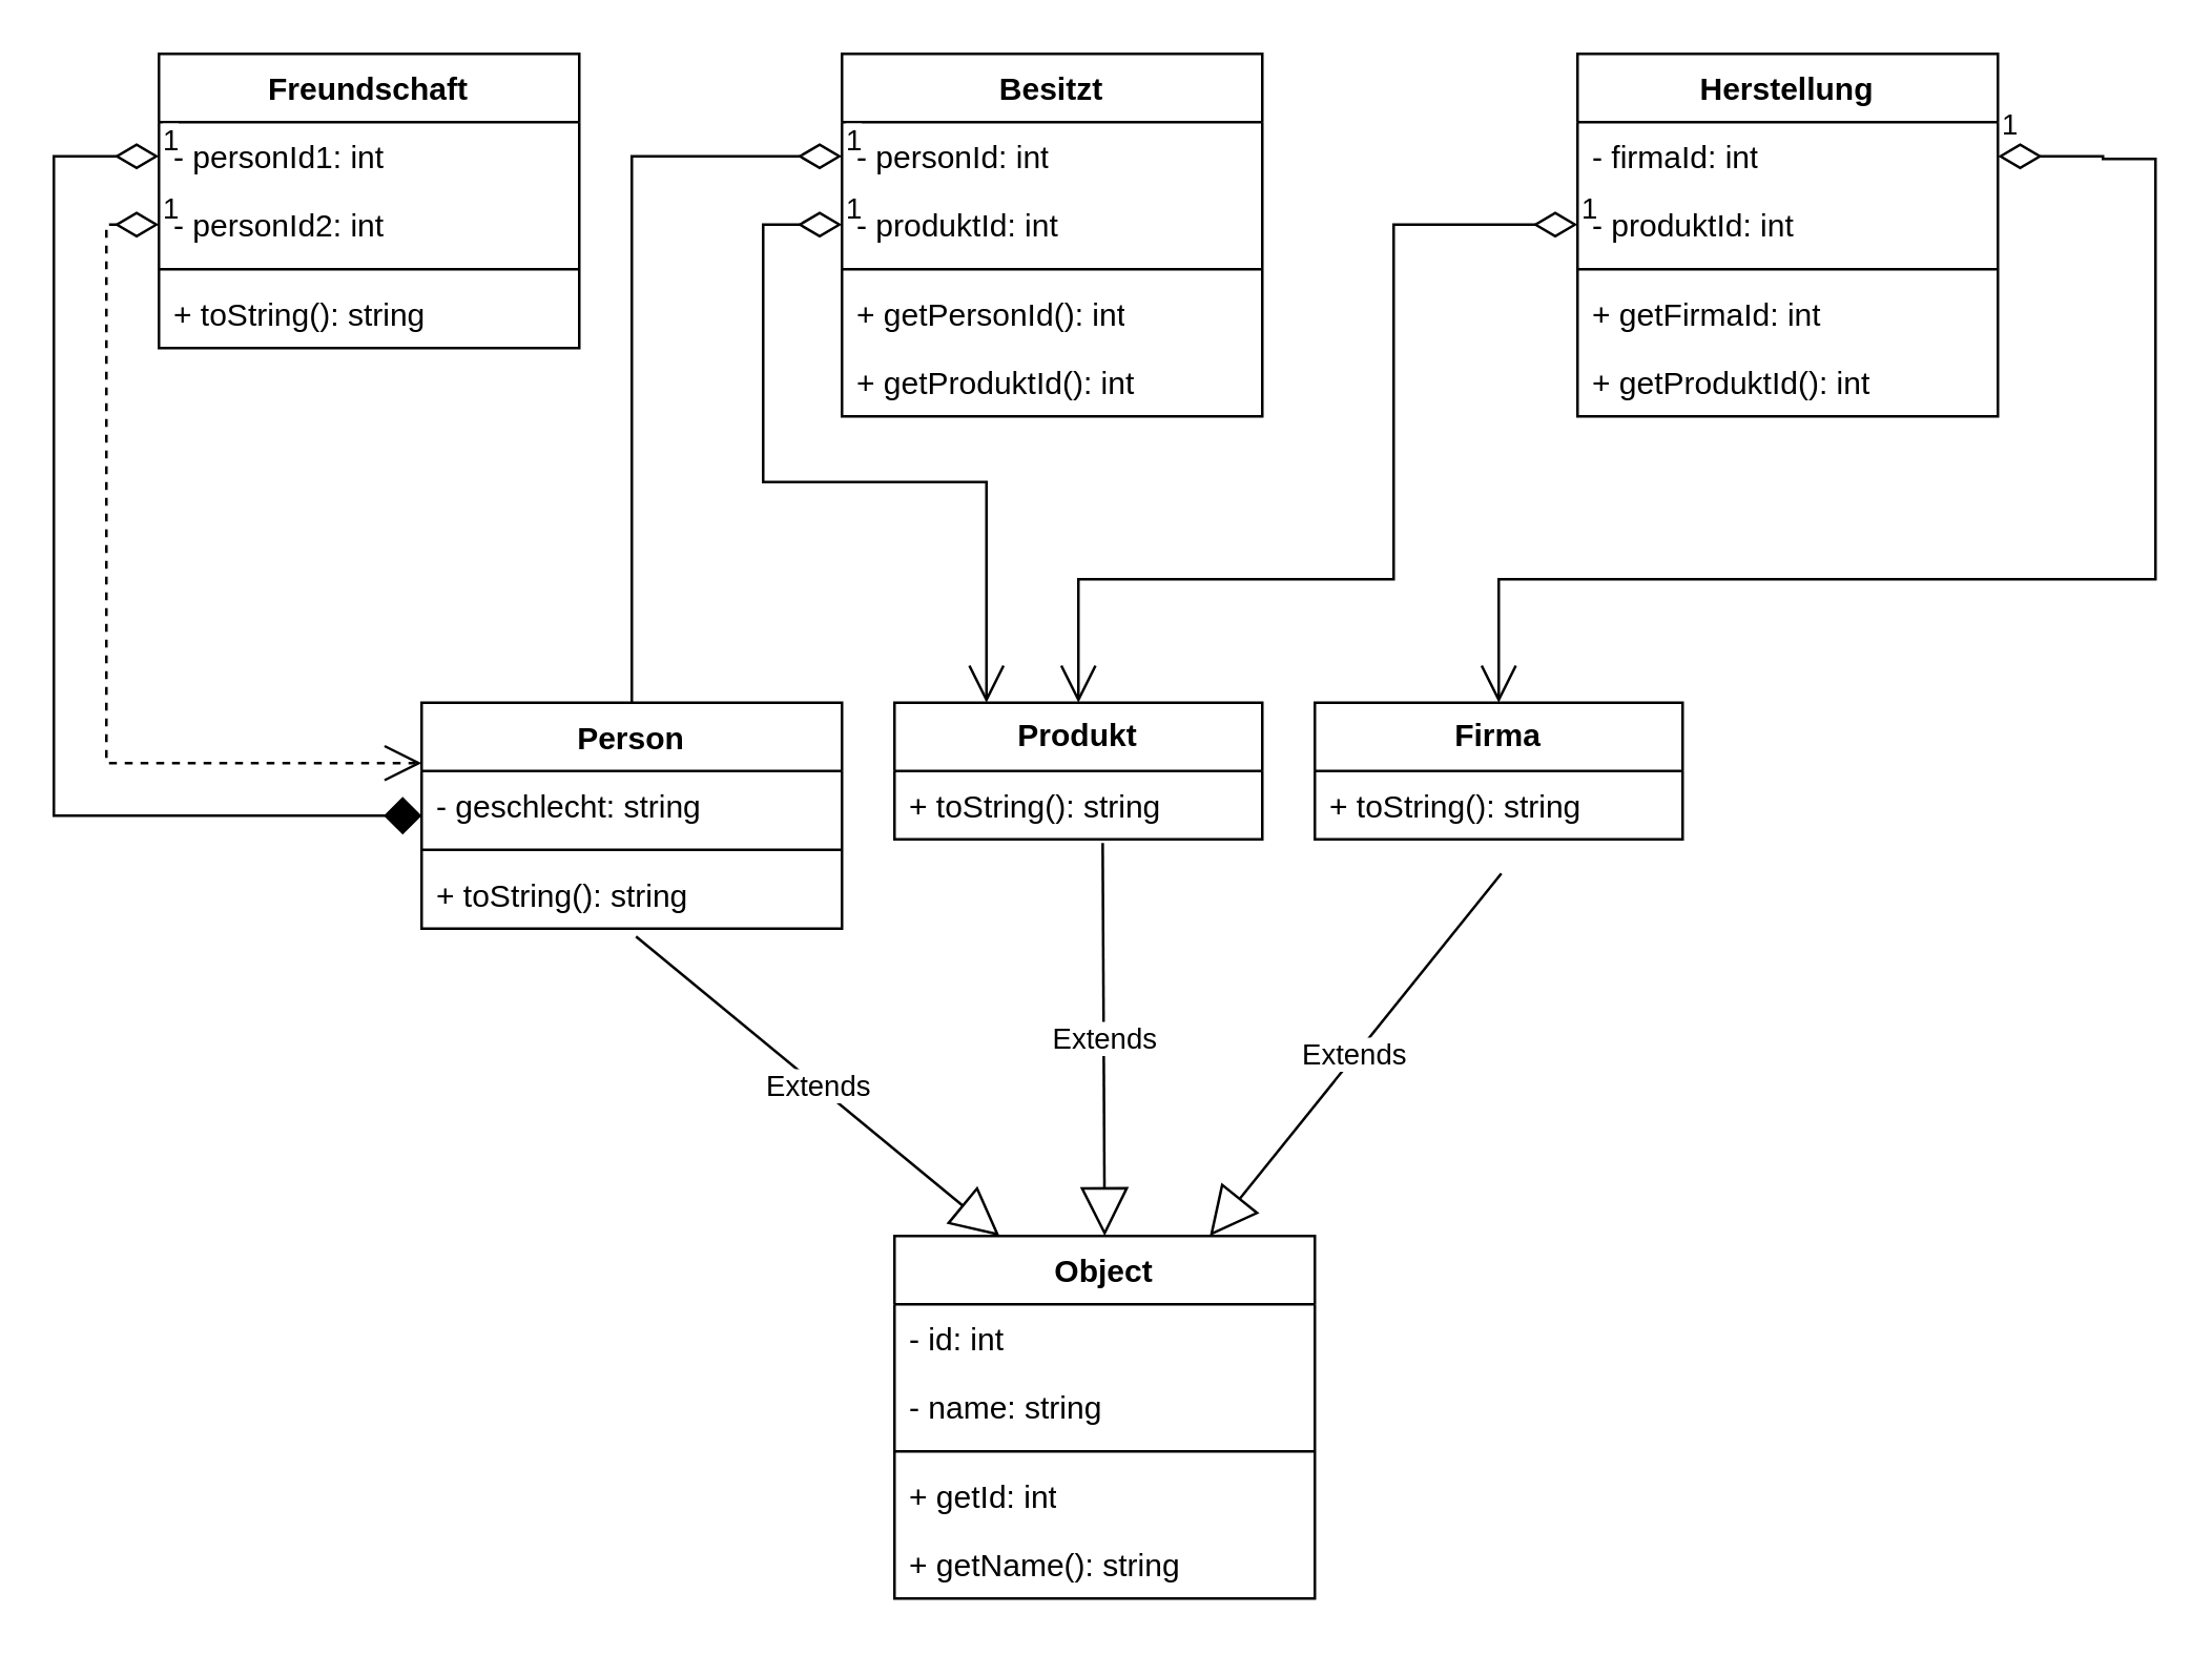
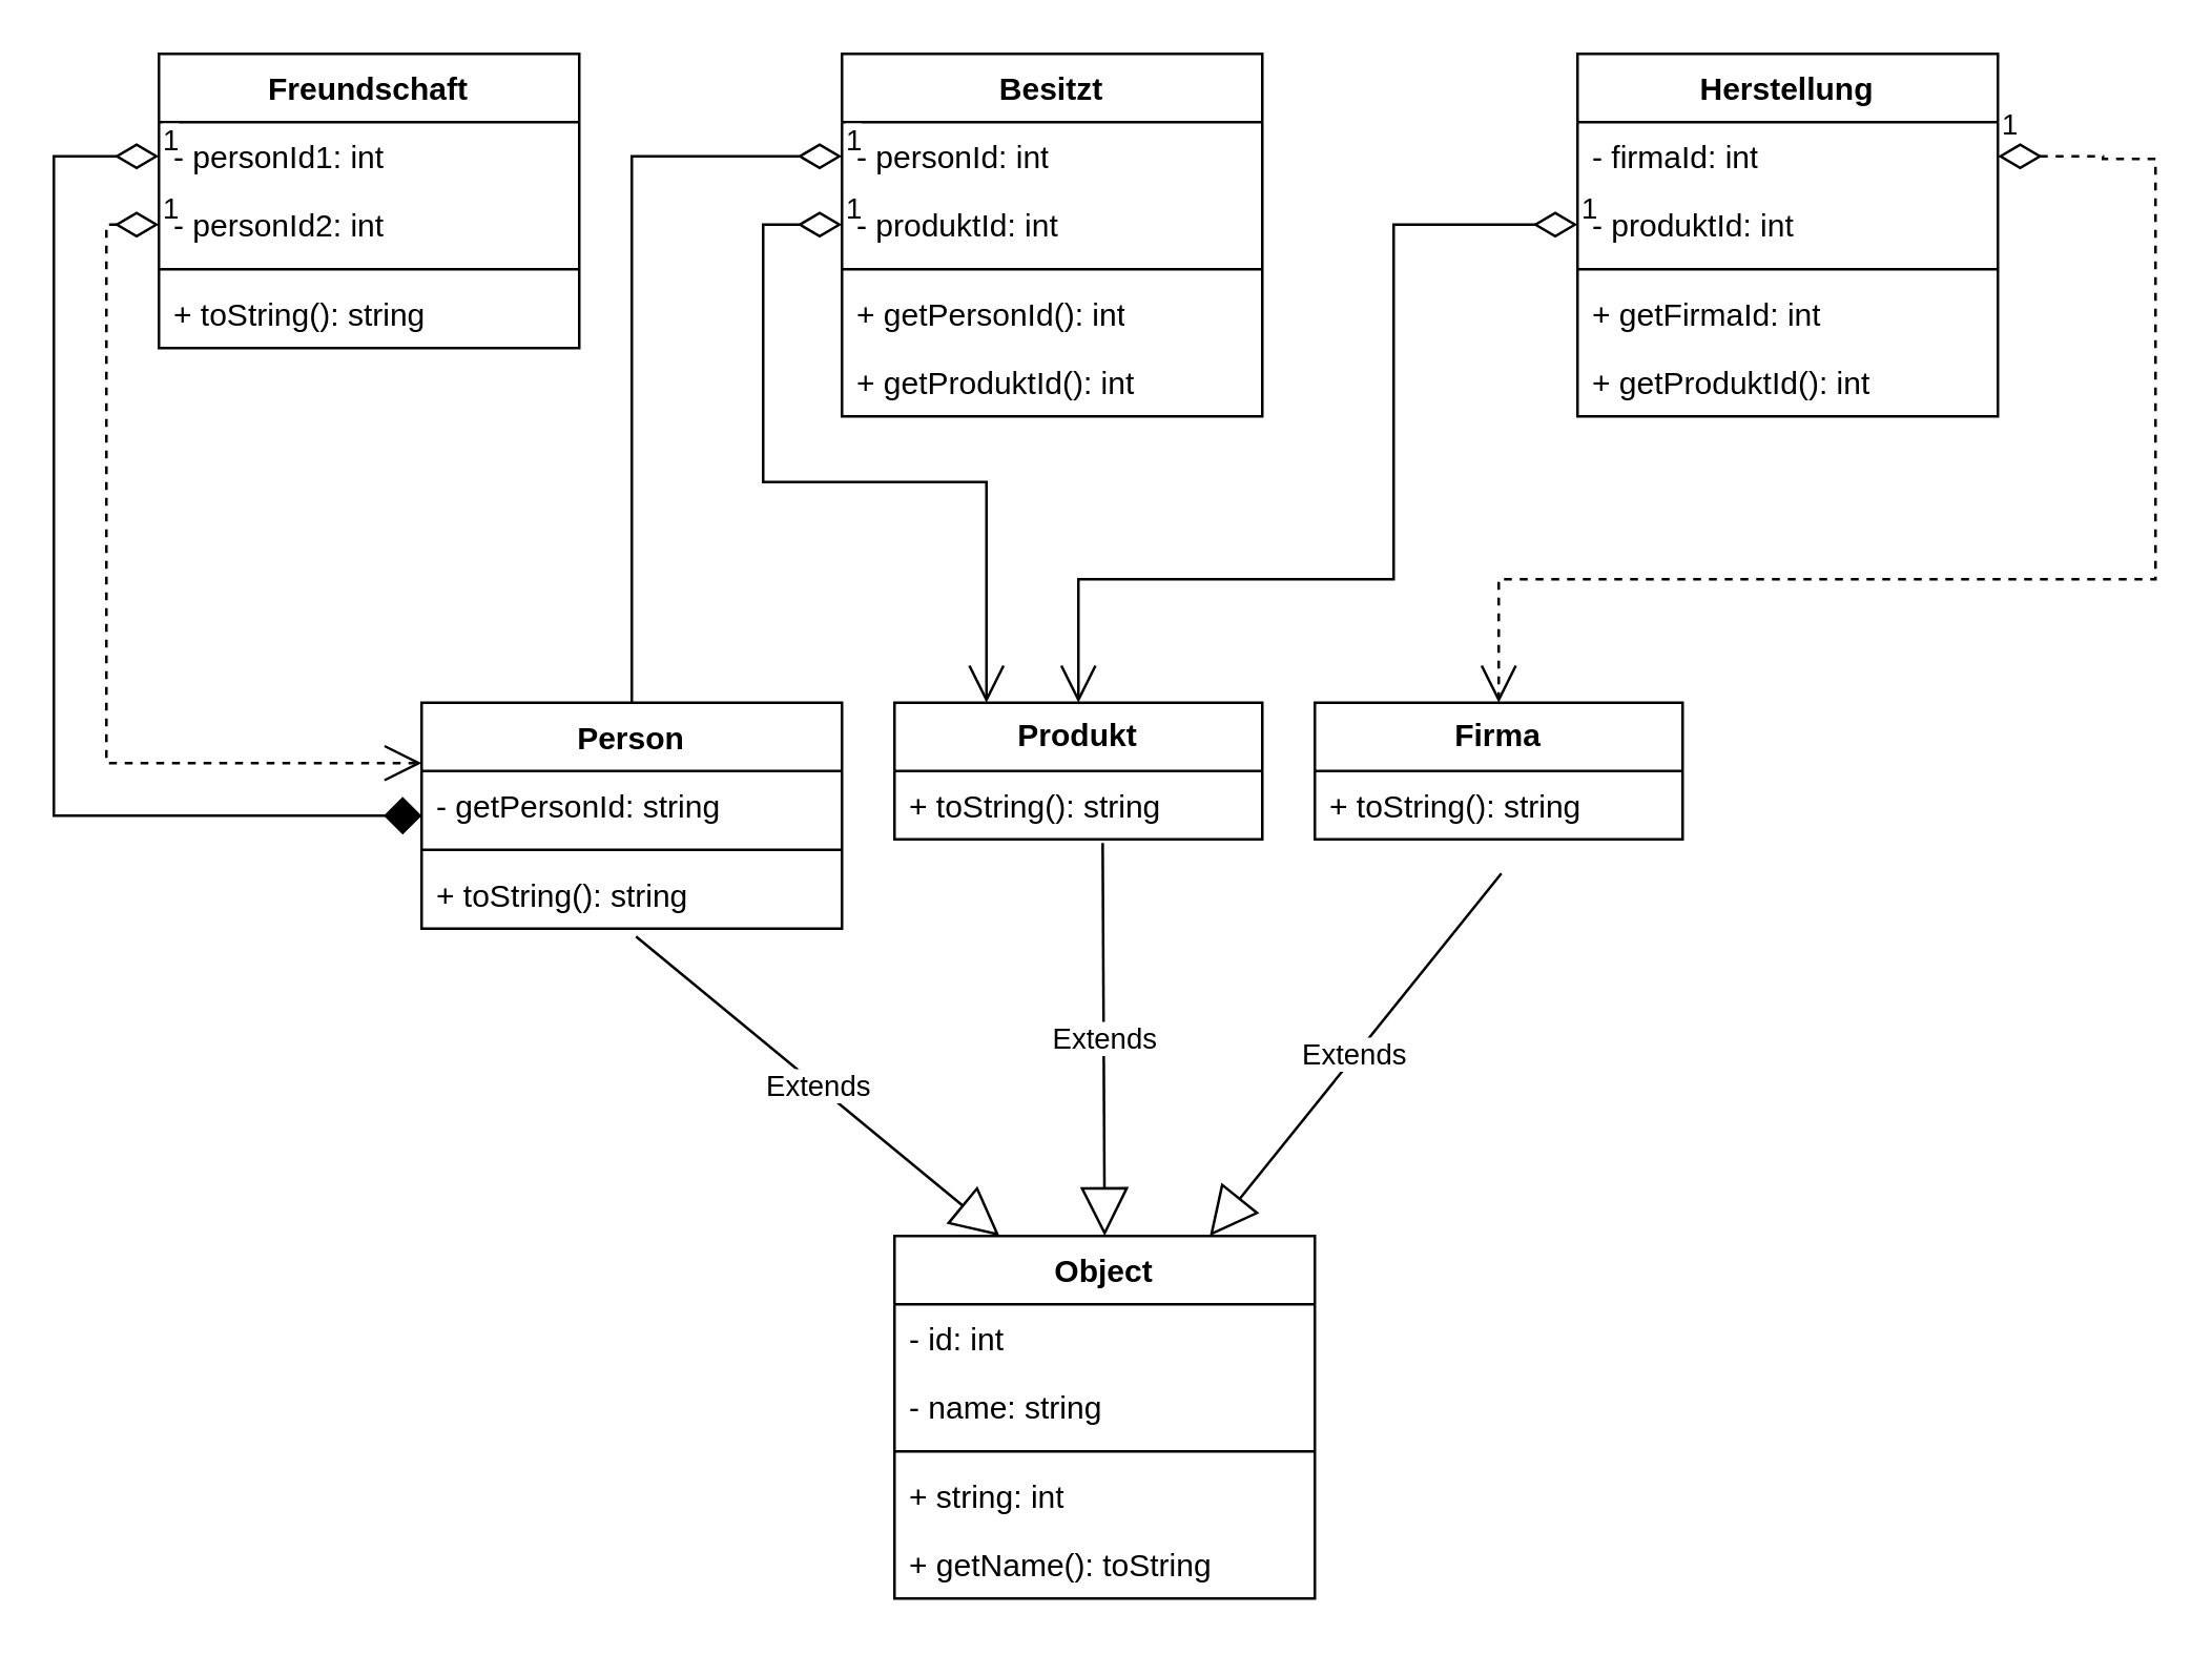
- <mxCell id="37" value="1" style="endArrow=open;html=1;endSize=12;startArrow=diamondThin;startSize=14;startFill=0;edgeStyle=orthogonalEdgeStyle;align=left;verticalAlign=bottom;rounded=0;entryX=0.5;entryY=0;entryDx=0;entryDy=0;exitX=1;exitY=0.5;exitDx=0;exitDy=0;" edge="1" parent="1" source="31" target="11"><mxGeometry x="-1" y="3" relative="1" as="geometry"><mxPoint x="565" y="180" as="sourcePoint" /><mxPoint x="575" y="289" as="targetPoint" /><Array as="points"><mxPoint x="800" y="59" /><mxPoint x="800" y="60" /><mxPoint x="820" y="60" /><mxPoint x="820" y="220" /><mxPoint x="570" y="220" /></Array></mxGeometry></mxCell>
+ <mxCell id="37" value="1" style="endArrow=open;html=1;endSize=12;startArrow=diamondThin;startSize=14;startFill=0;edgeStyle=orthogonalEdgeStyle;align=left;verticalAlign=bottom;rounded=0;entryX=0.5;entryY=0;entryDx=0;entryDy=0;exitX=1;exitY=0.5;exitDx=0;exitDy=0;dashed=1;" edge="1" parent="1" source="31" target="11"><mxGeometry x="-1" y="3" relative="1" as="geometry"><mxPoint x="565" y="180" as="sourcePoint" /><mxPoint x="575" y="289" as="targetPoint" /><Array as="points"><mxPoint x="800" y="59" /><mxPoint x="800" y="60" /><mxPoint x="820" y="60" /><mxPoint x="820" y="220" /><mxPoint x="570" y="220" /></Array></mxGeometry></mxCell>
- <mxCell id="14" value="- geschlecht: string" style="text;strokeColor=none;fillColor=none;align=left;verticalAlign=top;spacingLeft=4;spacingRight=4;overflow=hidden;rotatable=0;points=[[0,0.5],[1,0.5]];portConstraint=eastwest;whiteSpace=wrap;html=1;" vertex="1" parent="13"><mxGeometry y="26" width="160" height="26" as="geometry" /></mxCell>
+ <mxCell id="14" value="- getPersonId: string" style="text;strokeColor=none;fillColor=none;align=left;verticalAlign=top;spacingLeft=4;spacingRight=4;overflow=hidden;rotatable=0;points=[[0,0.5],[1,0.5]];portConstraint=eastwest;whiteSpace=wrap;html=1;" vertex="1" parent="13"><mxGeometry y="26" width="160" height="26" as="geometry" /></mxCell>
- <mxCell id="6" value="+ getId: int" style="text;strokeColor=none;fillColor=none;align=left;verticalAlign=top;spacingLeft=4;spacingRight=4;overflow=hidden;rotatable=0;points=[[0,0.5],[1,0.5]];portConstraint=eastwest;whiteSpace=wrap;html=1;" vertex="1" parent="2"><mxGeometry y="86" width="160" height="26" as="geometry" /></mxCell>
+ <mxCell id="6" value="+ string: int" style="text;strokeColor=none;fillColor=none;align=left;verticalAlign=top;spacingLeft=4;spacingRight=4;overflow=hidden;rotatable=0;points=[[0,0.5],[1,0.5]];portConstraint=eastwest;whiteSpace=wrap;html=1;" vertex="1" parent="2"><mxGeometry y="86" width="160" height="26" as="geometry" /></mxCell>
- <mxCell id="7" value="+ getName(): string" style="text;strokeColor=none;fillColor=none;align=left;verticalAlign=top;spacingLeft=4;spacingRight=4;overflow=hidden;rotatable=0;points=[[0,0.5],[1,0.5]];portConstraint=eastwest;whiteSpace=wrap;html=1;" vertex="1" parent="2"><mxGeometry y="112" width="160" height="26" as="geometry" /></mxCell>
+ <mxCell id="7" value="+ getName(): toString" style="text;strokeColor=none;fillColor=none;align=left;verticalAlign=top;spacingLeft=4;spacingRight=4;overflow=hidden;rotatable=0;points=[[0,0.5],[1,0.5]];portConstraint=eastwest;whiteSpace=wrap;html=1;" vertex="1" parent="2"><mxGeometry y="112" width="160" height="26" as="geometry" /></mxCell>
